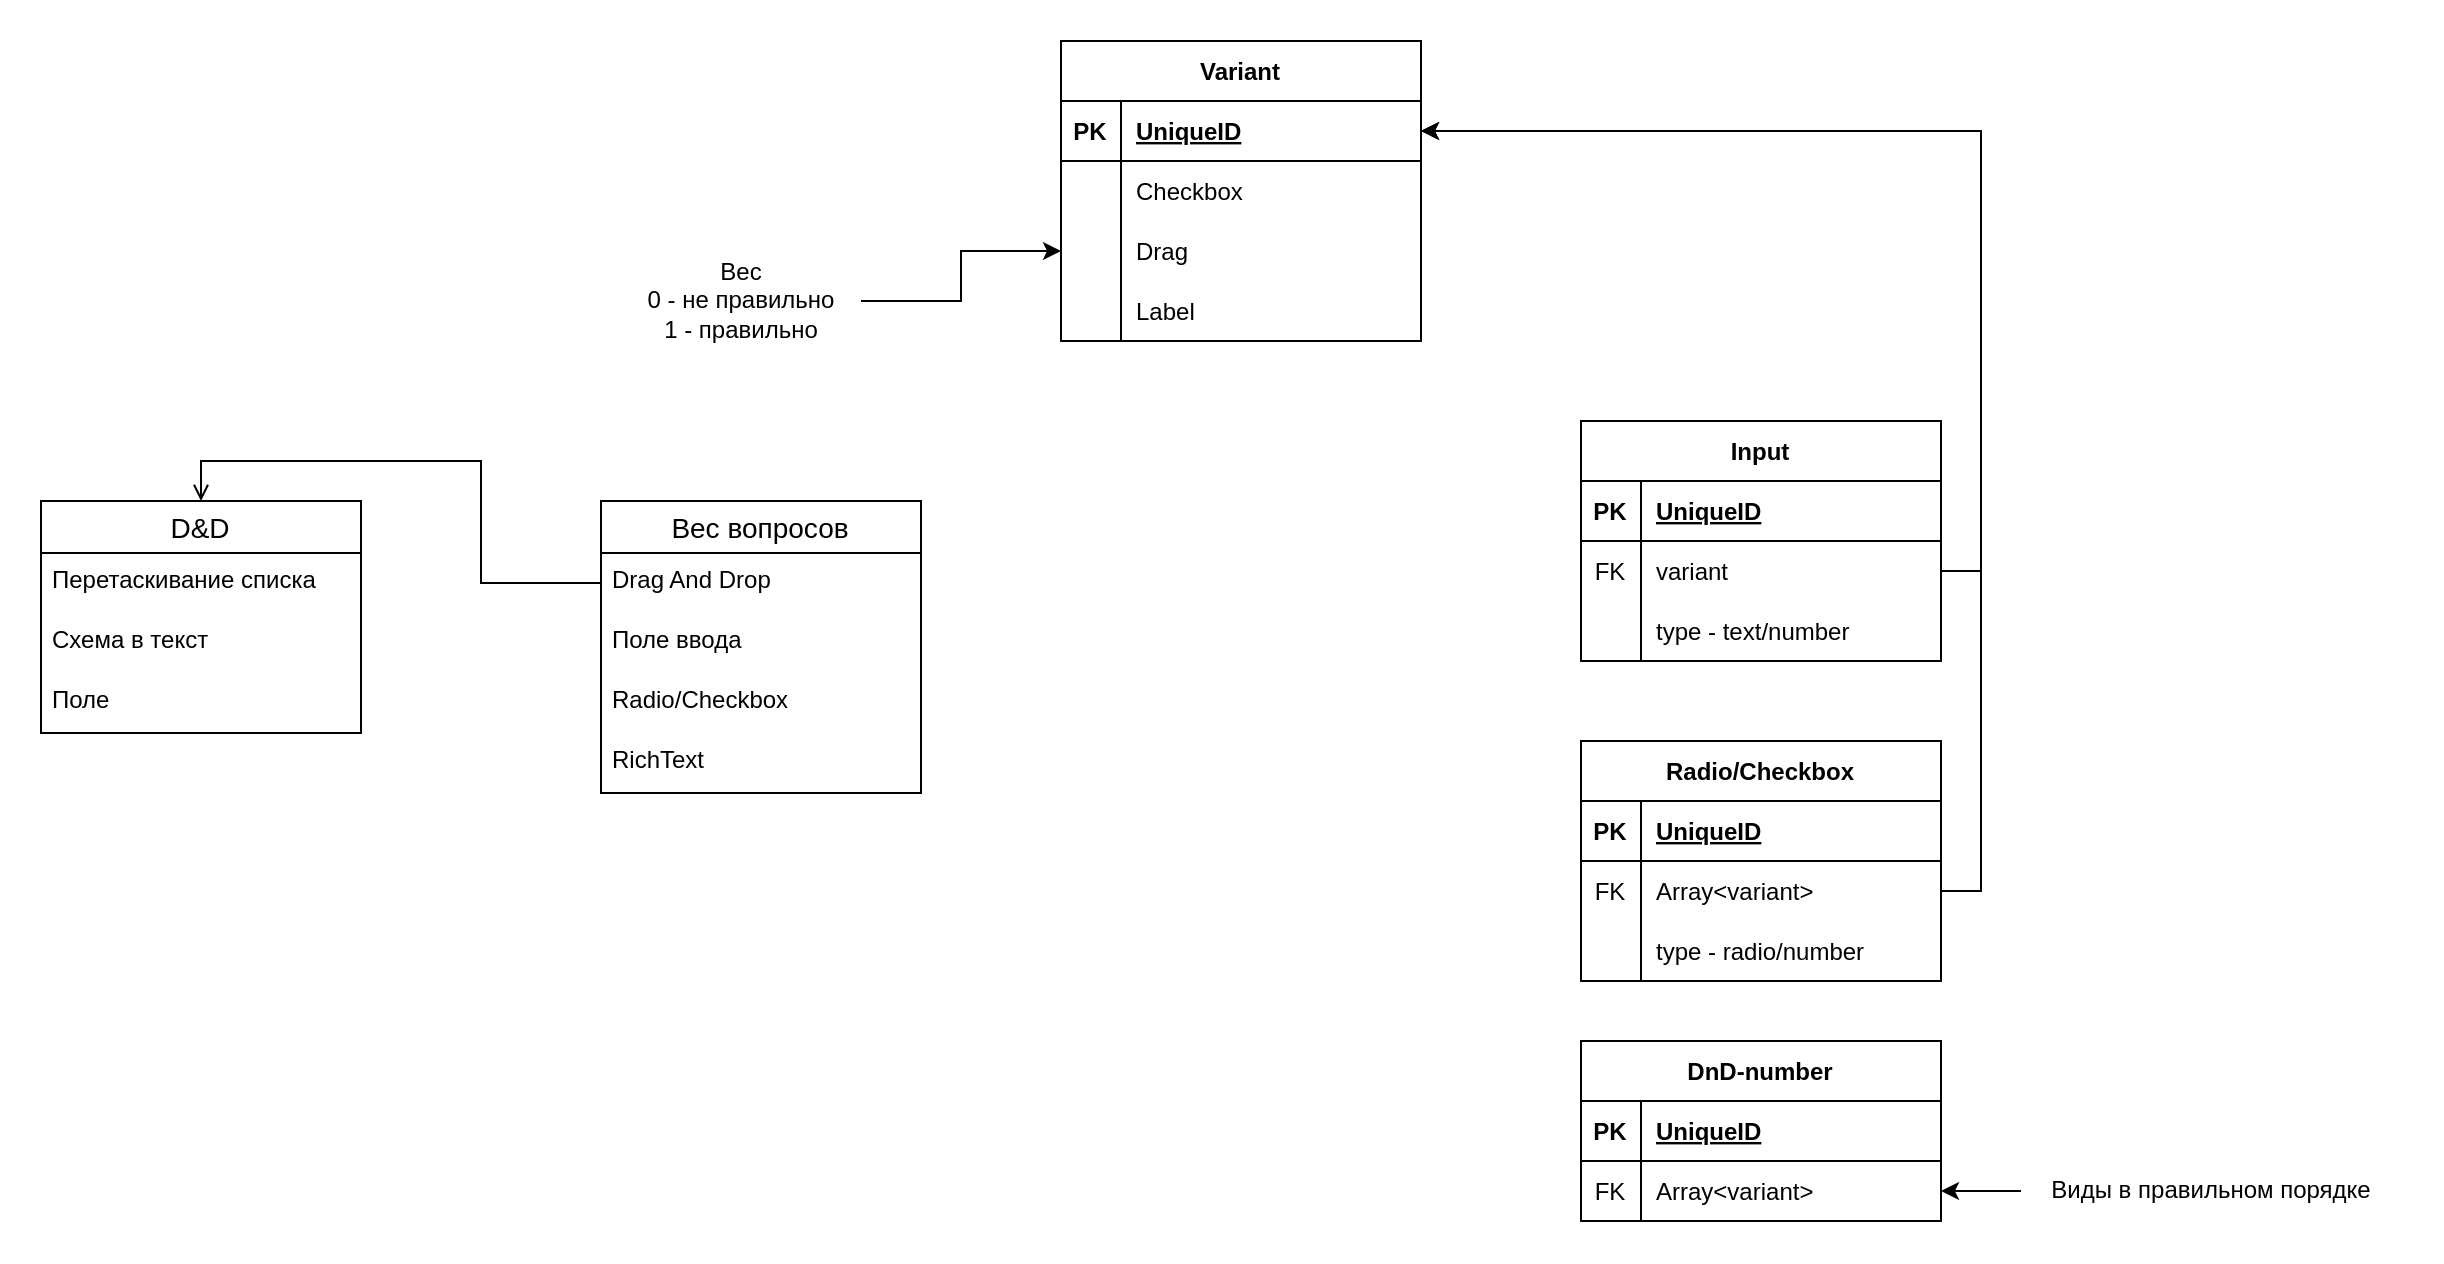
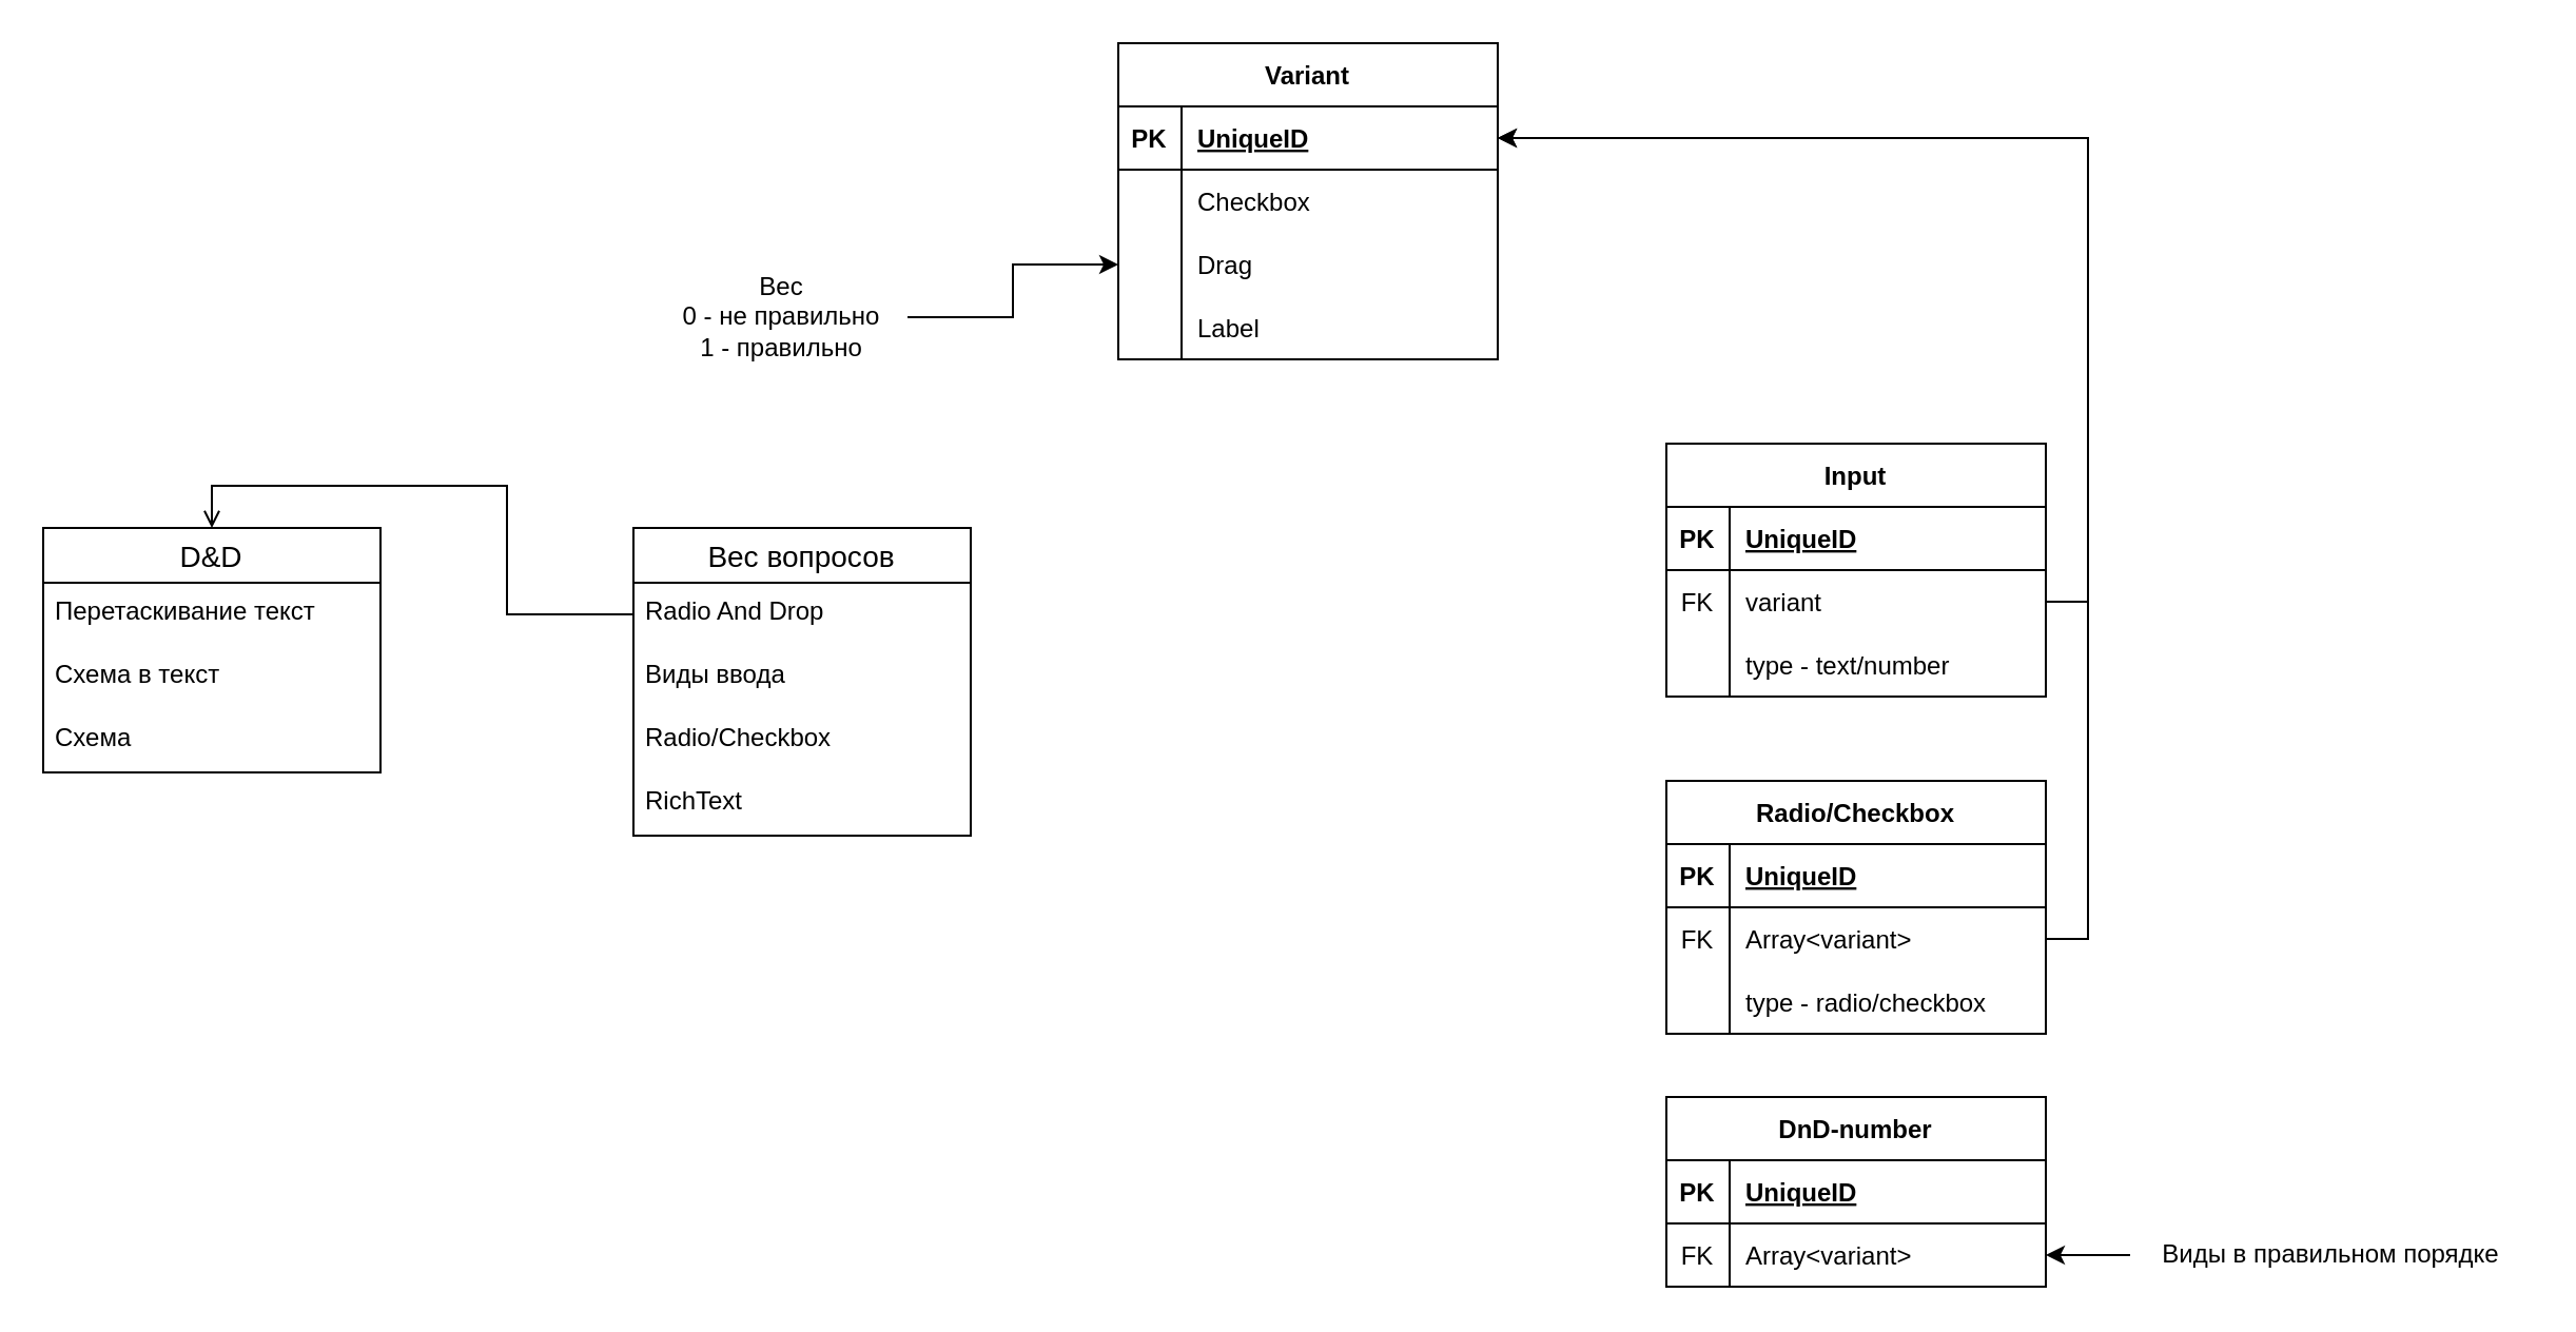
- <mxCell id="8" value="Перетаскивание списка" style="text;strokeColor=none;fillColor=none;spacingLeft=4;spacingRight=4;overflow=hidden;rotatable=0;points=[[0,0.5],[1,0.5]];portConstraint=eastwest;fontSize=12;" vertex="1" parent="7"><mxGeometry y="26" width="160" height="30" as="geometry" /></mxCell>
+ <mxCell id="8" value="Перетаскивание текст" style="text;strokeColor=none;fillColor=none;spacingLeft=4;spacingRight=4;overflow=hidden;rotatable=0;points=[[0,0.5],[1,0.5]];portConstraint=eastwest;fontSize=12;" vertex="1" parent="7"><mxGeometry y="26" width="160" height="30" as="geometry" /></mxCell>
- <mxCell id="3" value="Drag And Drop" style="text;strokeColor=none;fillColor=none;spacingLeft=4;spacingRight=4;overflow=hidden;rotatable=0;points=[[0,0.5],[1,0.5]];portConstraint=eastwest;fontSize=12;" vertex="1" parent="2"><mxGeometry y="26" width="160" height="30" as="geometry" /></mxCell>
+ <mxCell id="3" value="Radio And Drop" style="text;strokeColor=none;fillColor=none;spacingLeft=4;spacingRight=4;overflow=hidden;rotatable=0;points=[[0,0.5],[1,0.5]];portConstraint=eastwest;fontSize=12;" vertex="1" parent="2"><mxGeometry y="26" width="160" height="30" as="geometry" /></mxCell>
- <mxCell id="4" value="Поле ввода" style="text;strokeColor=none;fillColor=none;spacingLeft=4;spacingRight=4;overflow=hidden;rotatable=0;points=[[0,0.5],[1,0.5]];portConstraint=eastwest;fontSize=12;" vertex="1" parent="2"><mxGeometry y="56" width="160" height="30" as="geometry" /></mxCell>
+ <mxCell id="4" value="Виды ввода" style="text;strokeColor=none;fillColor=none;spacingLeft=4;spacingRight=4;overflow=hidden;rotatable=0;points=[[0,0.5],[1,0.5]];portConstraint=eastwest;fontSize=12;" vertex="1" parent="2"><mxGeometry y="56" width="160" height="30" as="geometry" /></mxCell>
- <mxCell id="10" value="Поле" style="text;strokeColor=none;fillColor=none;spacingLeft=4;spacingRight=4;overflow=hidden;rotatable=0;points=[[0,0.5],[1,0.5]];portConstraint=eastwest;fontSize=12;" vertex="1" parent="7"><mxGeometry y="86" width="160" height="30" as="geometry" /></mxCell>
+ <mxCell id="10" value="Схема" style="text;strokeColor=none;fillColor=none;spacingLeft=4;spacingRight=4;overflow=hidden;rotatable=0;points=[[0,0.5],[1,0.5]];portConstraint=eastwest;fontSize=12;" vertex="1" parent="7"><mxGeometry y="86" width="160" height="30" as="geometry" /></mxCell>
- <mxCell id="44" value="type - radio/number" style="shape=partialRectangle;connectable=0;fillColor=none;top=0;left=0;bottom=0;right=0;align=left;spacingLeft=6;overflow=hidden;" vertex="1" parent="42"><mxGeometry x="30" width="150" height="30" as="geometry"><mxRectangle width="150" height="30" as="alternateBounds" /></mxGeometry></mxCell>
+ <mxCell id="44" value="type - radio/checkbox" style="shape=partialRectangle;connectable=0;fillColor=none;top=0;left=0;bottom=0;right=0;align=left;spacingLeft=6;overflow=hidden;" vertex="1" parent="42"><mxGeometry x="30" width="150" height="30" as="geometry"><mxRectangle width="150" height="30" as="alternateBounds" /></mxGeometry></mxCell>
